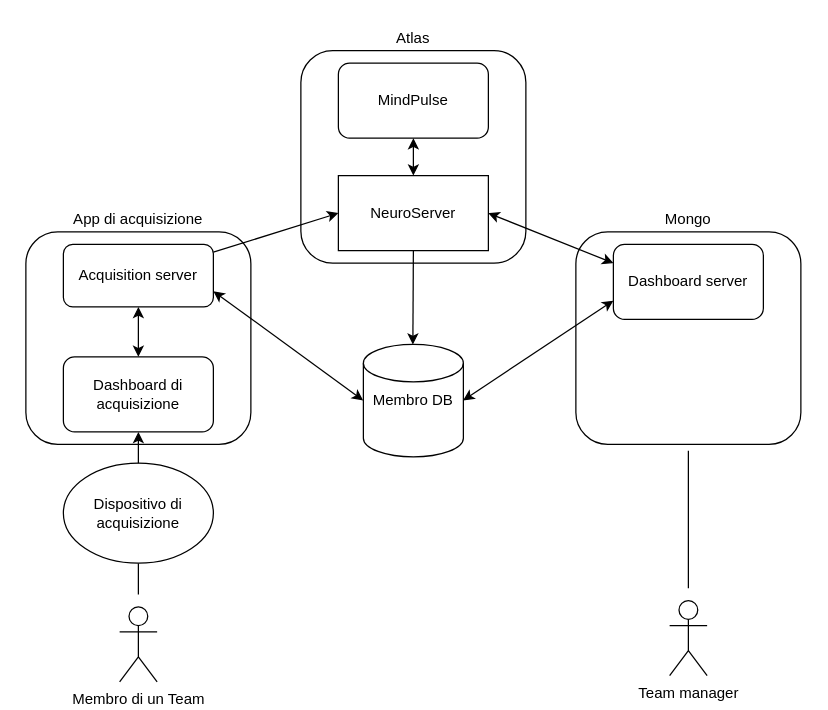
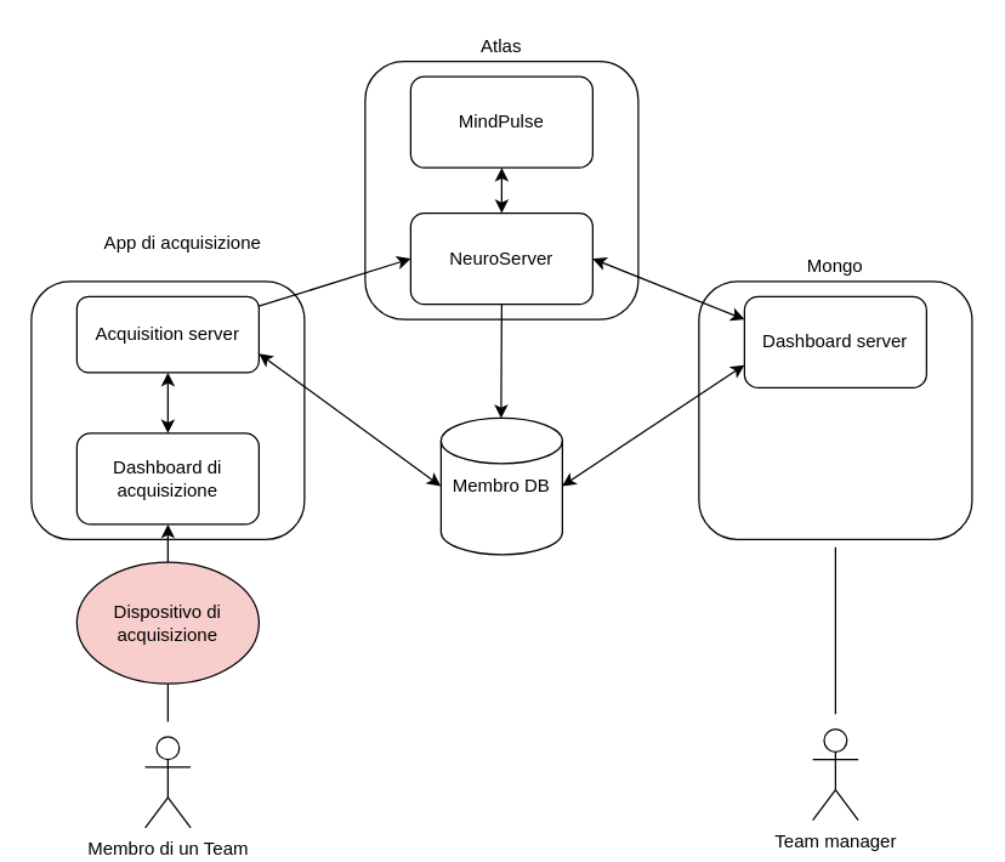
- <mxCell id="16" value="NeuroServer" style="whiteSpace=wrap;html=1;rounded=0;" vertex="1" parent="1"><mxGeometry x="270" y="140" width="120" height="60" as="geometry" /></mxCell>
+ <mxCell id="16" value="NeuroServer" style="rounded=1;whiteSpace=wrap;html=1;" vertex="1" parent="1"><mxGeometry x="270" y="140" width="120" height="60" as="geometry" /></mxCell>
- <mxCell id="11" value="App di acquisizione" style="text;html=1;strokeColor=none;fillColor=none;align=center;verticalAlign=middle;whiteSpace=wrap;rounded=0;" parent="1" vertex="1"><mxGeometry x="50" y="165" width="120" height="20" as="geometry" /></mxCell>
+ <mxCell id="11" value="App di acquisizione" style="text;html=1;strokeColor=none;fillColor=none;align=center;verticalAlign=middle;whiteSpace=wrap;rounded=0;" parent="1" vertex="1"><mxGeometry x="60" y="150" width="120" height="20" as="geometry" /></mxCell>
- <mxCell id="20" value="Dispositivo di acquisizione" style="ellipse;whiteSpace=wrap;html=1;" vertex="1" parent="1"><mxGeometry x="50" y="370" width="120" height="80" as="geometry" /></mxCell>
+ <mxCell id="20" value="Dispositivo di acquisizione" style="ellipse;whiteSpace=wrap;html=1;fillColor=#f8cecc;" vertex="1" parent="1"><mxGeometry x="50" y="370" width="120" height="80" as="geometry" /></mxCell>
